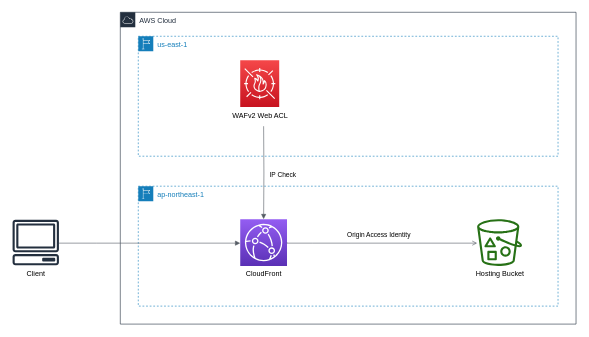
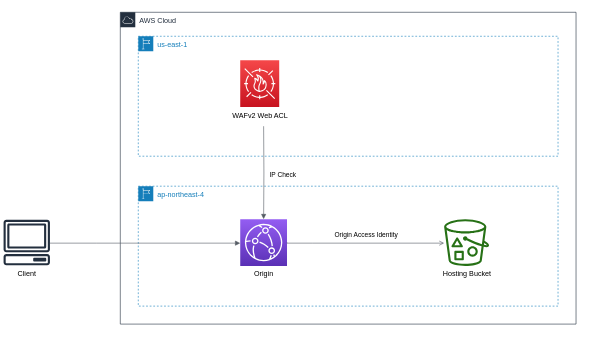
- <mxCell id="3" value="ap-northeast-1" style="points=[[0,0],[0.25,0],[0.5,0],[0.75,0],[1,0],[1,0.25],[1,0.5],[1,0.75],[1,1],[0.75,1],[0.5,1],[0.25,1],[0,1],[0,0.75],[0,0.5],[0,0.25]];outlineConnect=0;gradientColor=none;html=1;whiteSpace=wrap;fontSize=12;fontStyle=0;shape=mxgraph.aws4.group;grIcon=mxgraph.aws4.group_region;strokeColor=#147EBA;fillColor=none;verticalAlign=top;align=left;spacingLeft=30;fontColor=#147EBA;dashed=1;" parent="1" vertex="1"><mxGeometry x="230" y="310" width="700" height="200" as="geometry" /></mxCell>
+ <mxCell id="3" value="ap-northeast-4" style="points=[[0,0],[0.25,0],[0.5,0],[0.75,0],[1,0],[1,0.25],[1,0.5],[1,0.75],[1,1],[0.75,1],[0.5,1],[0.25,1],[0,1],[0,0.75],[0,0.5],[0,0.25]];outlineConnect=0;gradientColor=none;html=1;whiteSpace=wrap;fontSize=12;fontStyle=0;shape=mxgraph.aws4.group;grIcon=mxgraph.aws4.group_region;strokeColor=#147EBA;fillColor=none;verticalAlign=top;align=left;spacingLeft=30;fontColor=#147EBA;dashed=1;" parent="1" vertex="1"><mxGeometry x="230" y="310" width="700" height="200" as="geometry" /></mxCell>
- <mxCell id="9" value="Client" style="outlineConnect=0;gradientColor=none;fillColor=#232F3E;strokeColor=none;dashed=0;verticalLabelPosition=bottom;verticalAlign=top;align=center;html=1;fontSize=12;fontStyle=0;aspect=fixed;pointerEvents=1;shape=mxgraph.aws4.client;fontColor=#000000;" parent="1" vertex="1"><mxGeometry x="20" y="366" width="78" height="76" as="geometry" /></mxCell>
+ <mxCell id="9" value="Client" style="outlineConnect=0;gradientColor=none;fillColor=#232F3E;strokeColor=none;dashed=0;verticalLabelPosition=bottom;verticalAlign=top;align=center;html=1;fontSize=12;fontStyle=0;aspect=fixed;pointerEvents=1;shape=mxgraph.aws4.client;fontColor=#000000;" parent="1" vertex="1"><mxGeometry x="5" y="366" width="78" height="76" as="geometry" /></mxCell>
- <mxCell id="5" value="Hosting Bucket" style="outlineConnect=0;gradientColor=none;fillColor=#277116;strokeColor=none;dashed=0;verticalLabelPosition=bottom;verticalAlign=top;align=center;html=1;fontSize=12;fontStyle=0;aspect=fixed;pointerEvents=1;shape=mxgraph.aws4.bucket_with_objects;fontColor=#000000;" parent="1" vertex="1"><mxGeometry x="795" y="365" width="75" height="78" as="geometry" /></mxCell>
+ <mxCell id="5" value="Hosting Bucket" style="outlineConnect=0;gradientColor=none;fillColor=#277116;strokeColor=none;dashed=0;verticalLabelPosition=bottom;verticalAlign=top;align=center;html=1;fontSize=12;fontStyle=0;aspect=fixed;pointerEvents=1;shape=mxgraph.aws4.bucket_with_objects;fontColor=#000000;" parent="1" vertex="1"><mxGeometry x="740" y="365" width="75" height="78" as="geometry" /></mxCell>
- <mxCell id="4" value="&lt;font color=&quot;#000000&quot;&gt;CloudFront&lt;/font&gt;" style="points=[[0,0,0],[0.25,0,0],[0.5,0,0],[0.75,0,0],[1,0,0],[0,1,0],[0.25,1,0],[0.5,1,0],[0.75,1,0],[1,1,0],[0,0.25,0],[0,0.5,0],[0,0.75,0],[1,0.25,0],[1,0.5,0],[1,0.75,0]];outlineConnect=0;fontColor=#232F3E;gradientColor=#945DF2;gradientDirection=north;fillColor=#5A30B5;strokeColor=#ffffff;dashed=0;verticalLabelPosition=bottom;verticalAlign=top;align=center;html=1;fontSize=12;fontStyle=0;aspect=fixed;shape=mxgraph.aws4.resourceIcon;resIcon=mxgraph.aws4.cloudfront;" parent="1" vertex="1"><mxGeometry x="400" y="365" width="78" height="78" as="geometry" /></mxCell>
+ <mxCell id="4" value="&lt;font color=&quot;#000000&quot;&gt;Origin&lt;/font&gt;" style="points=[[0,0,0],[0.25,0,0],[0.5,0,0],[0.75,0,0],[1,0,0],[0,1,0],[0.25,1,0],[0.5,1,0],[0.75,1,0],[1,1,0],[0,0.25,0],[0,0.5,0],[0,0.75,0],[1,0.25,0],[1,0.5,0],[1,0.75,0]];outlineConnect=0;fontColor=#232F3E;gradientColor=#945DF2;gradientDirection=north;fillColor=#5A30B5;strokeColor=#ffffff;dashed=0;verticalLabelPosition=bottom;verticalAlign=top;align=center;html=1;fontSize=12;fontStyle=0;aspect=fixed;shape=mxgraph.aws4.resourceIcon;resIcon=mxgraph.aws4.cloudfront;" parent="1" vertex="1"><mxGeometry x="400" y="365" width="78" height="78" as="geometry" /></mxCell>
